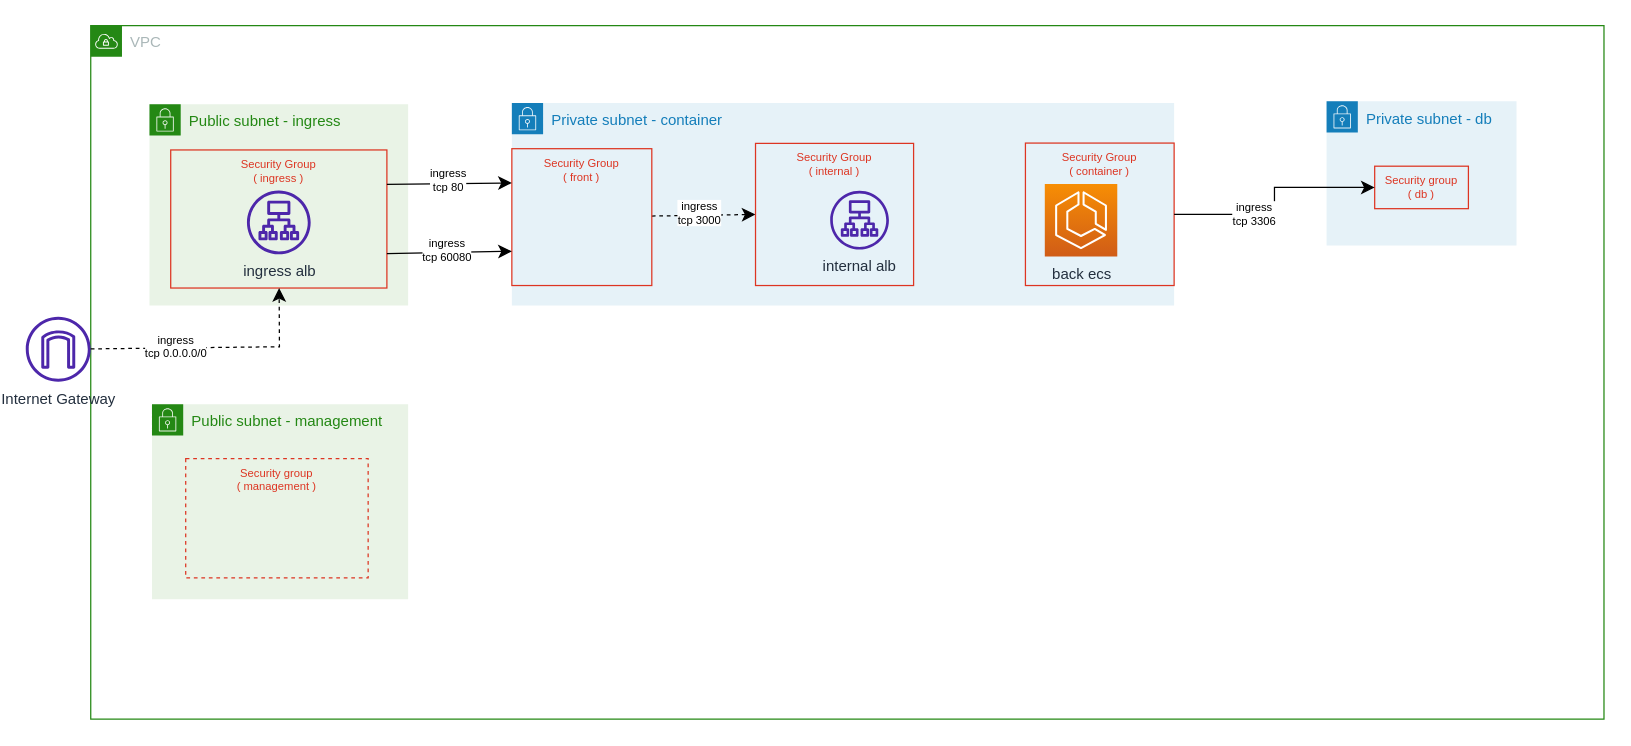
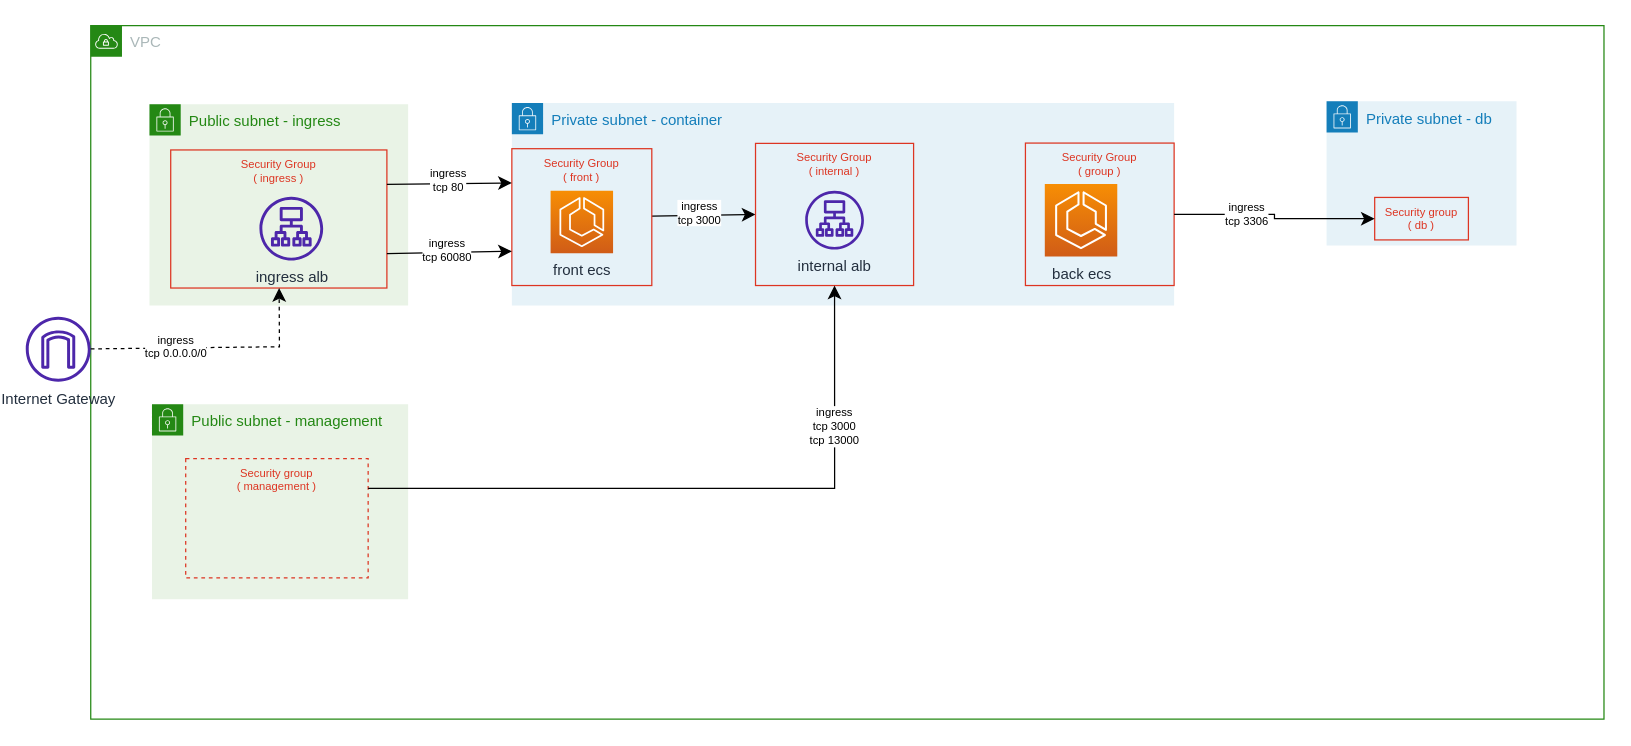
- <mxCell id="8" value="Security Group&#10;( container )" style="fillColor=none;strokeColor=#DD3522;verticalAlign=top;fontStyle=0;fontColor=#DD3522;fontSize=9;" parent="3" vertex="1"><mxGeometry x="411" y="32" width="119" height="114" as="geometry" /></mxCell>
+ <mxCell id="8" value="Security Group&#10;( group )" style="fillColor=none;strokeColor=#DD3522;verticalAlign=top;fontStyle=0;fontColor=#DD3522;fontSize=9;" parent="3" vertex="1"><mxGeometry x="411" y="32" width="119" height="114" as="geometry" /></mxCell>
- <mxCell id="18" value="Security group&#10;( db )" style="fillColor=none;strokeColor=#DD3522;verticalAlign=top;fontStyle=0;fontColor=#DD3522;fontSize=9;" parent="17" vertex="1"><mxGeometry x="38.5" y="52" width="75" height="34" as="geometry" /></mxCell>
+ <mxCell id="18" value="Security group&#10;( db )" style="fillColor=none;strokeColor=#DD3522;verticalAlign=top;fontStyle=0;fontColor=#DD3522;fontSize=9;" parent="17" vertex="1"><mxGeometry x="38.5" y="77" width="75" height="34" as="geometry" /></mxCell>
- <mxCell id="4" style="edgeStyle=none;rounded=0;orthogonalLoop=1;jettySize=auto;html=1;entryX=0;entryY=0.5;entryDx=0;entryDy=0;fontSize=9;startSize=8;endSize=8;dashed=1;" parent="3" source="6" target="7" edge="1"><mxGeometry relative="1" as="geometry" /></mxCell>
+ <mxCell id="4" style="edgeStyle=none;rounded=0;orthogonalLoop=1;jettySize=auto;html=1;entryX=0;entryY=0.5;entryDx=0;entryDy=0;fontSize=9;startSize=8;endSize=8;" parent="3" source="6" target="7" edge="1"><mxGeometry relative="1" as="geometry" /></mxCell>
- <mxCell id="10" value="internal alb" style="sketch=0;outlineConnect=0;fontColor=#232F3E;gradientColor=none;fillColor=#4D27AA;strokeColor=none;dashed=0;verticalLabelPosition=bottom;verticalAlign=top;align=center;html=1;fontSize=12;fontStyle=0;aspect=fixed;pointerEvents=1;shape=mxgraph.aws4.application_load_balancer;shadow=0;fillStyle=auto;" parent="3" vertex="1"><mxGeometry x="254.75" y="70.25" width="47" height="47" as="geometry" /></mxCell>
+ <mxCell id="10" value="internal alb" style="sketch=0;outlineConnect=0;fontColor=#232F3E;gradientColor=none;fillColor=#4D27AA;strokeColor=none;dashed=0;verticalLabelPosition=bottom;verticalAlign=top;align=center;html=1;fontSize=12;fontStyle=0;aspect=fixed;pointerEvents=1;shape=mxgraph.aws4.application_load_balancer;shadow=0;fillStyle=auto;" parent="3" vertex="1"><mxGeometry x="234.75" y="70.25" width="47" height="47" as="geometry" /></mxCell>
+ <mxCell id="9" value="front ecs" style="sketch=0;points=[[0,0,0],[0.25,0,0],[0.5,0,0],[0.75,0,0],[1,0,0],[0,1,0],[0.25,1,0],[0.5,1,0],[0.75,1,0],[1,1,0],[0,0.25,0],[0,0.5,0],[0,0.75,0],[1,0.25,0],[1,0.5,0],[1,0.75,0]];outlineConnect=0;fontColor=#232F3E;gradientColor=#F78E04;gradientDirection=north;fillColor=#D05C17;strokeColor=#ffffff;dashed=0;verticalLabelPosition=bottom;verticalAlign=top;align=center;html=1;fontSize=12;fontStyle=0;aspect=fixed;shape=mxgraph.aws4.resourceIcon;resIcon=mxgraph.aws4.ecs;shadow=0;fillStyle=auto;" parent="3" vertex="1"><mxGeometry x="31" y="70.25" width="50" height="50" as="geometry" /></mxCell>
- <mxCell id="14" value="ingress alb" style="sketch=0;outlineConnect=0;fontColor=#232F3E;gradientColor=none;fillColor=#4D27AA;strokeColor=none;dashed=0;verticalLabelPosition=bottom;verticalAlign=top;align=center;html=1;fontSize=12;fontStyle=0;aspect=fixed;pointerEvents=1;shape=mxgraph.aws4.application_load_balancer;shadow=0;fillStyle=auto;" parent="12" vertex="1"><mxGeometry x="78" y="69" width="51" height="51" as="geometry" /></mxCell>
+ <mxCell id="14" value="ingress alb" style="sketch=0;outlineConnect=0;fontColor=#232F3E;gradientColor=none;fillColor=#4D27AA;strokeColor=none;dashed=0;verticalLabelPosition=bottom;verticalAlign=top;align=center;html=1;fontSize=12;fontStyle=0;aspect=fixed;pointerEvents=1;shape=mxgraph.aws4.application_load_balancer;shadow=0;fillStyle=auto;" parent="12" vertex="1"><mxGeometry x="88" y="74" width="51" height="51" as="geometry" /></mxCell>
+ <mxCell id="21" style="edgeStyle=orthogonalEdgeStyle;rounded=0;orthogonalLoop=1;jettySize=auto;html=1;exitX=1;exitY=0.25;exitDx=0;exitDy=0;entryX=0.5;entryY=1;entryDx=0;entryDy=0;fontSize=9;startSize=8;endSize=8;" parent="2" source="16" target="7" edge="1"><mxGeometry relative="1" as="geometry" /></mxCell>
+ <mxCell id="22" value="ingress&lt;br&gt;tcp 3000&lt;br&gt;tcp 13000" style="edgeLabel;html=1;align=center;verticalAlign=middle;resizable=0;points=[];fontSize=9;" parent="21" vertex="1" connectable="0"><mxGeometry x="0.581" y="1" relative="1" as="geometry"><mxPoint as="offset" /></mxGeometry></mxCell>
